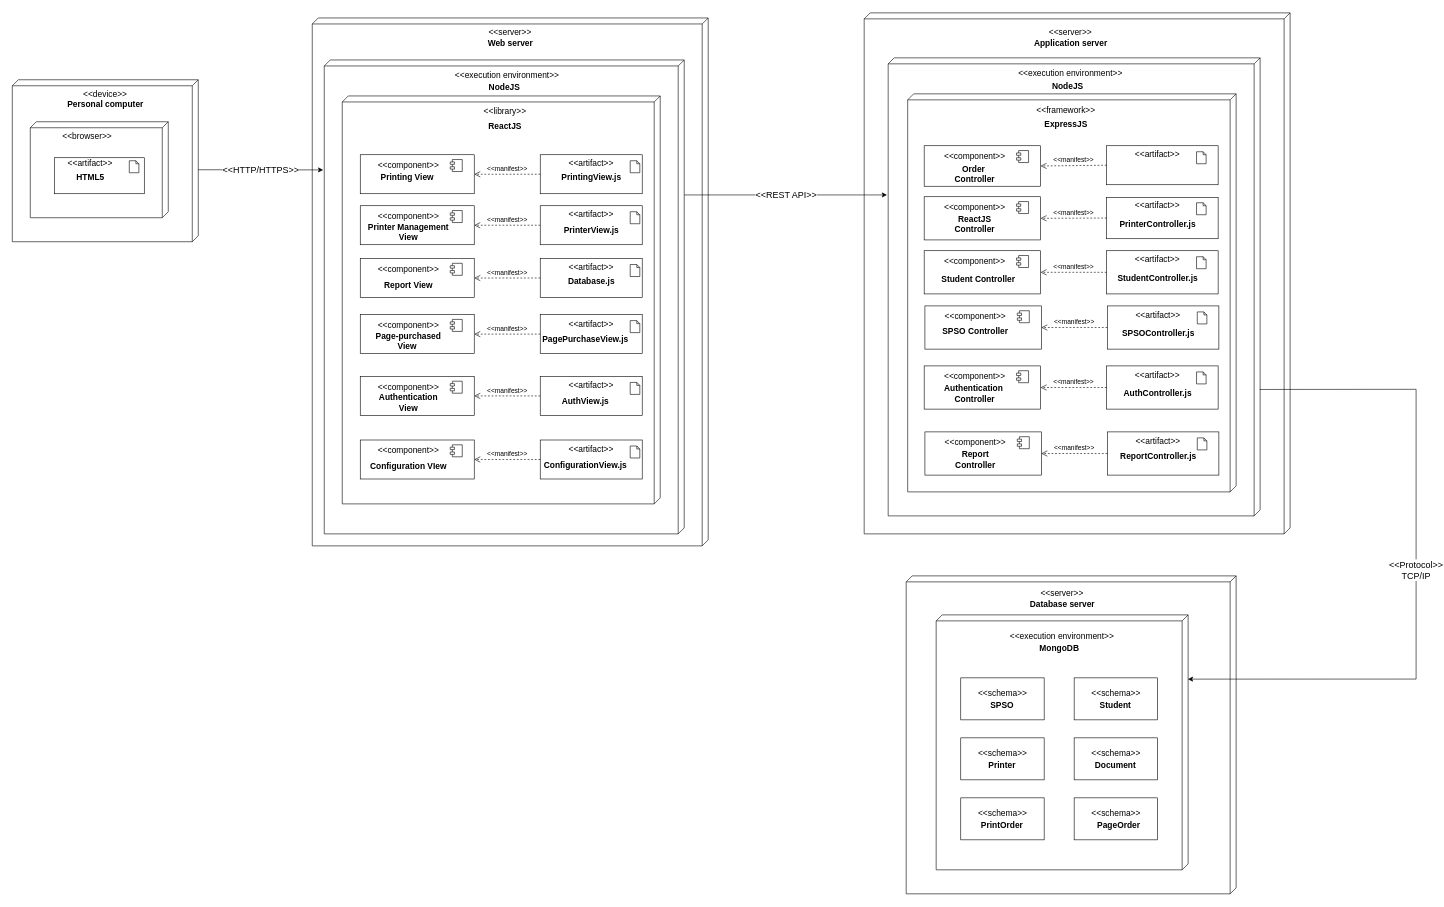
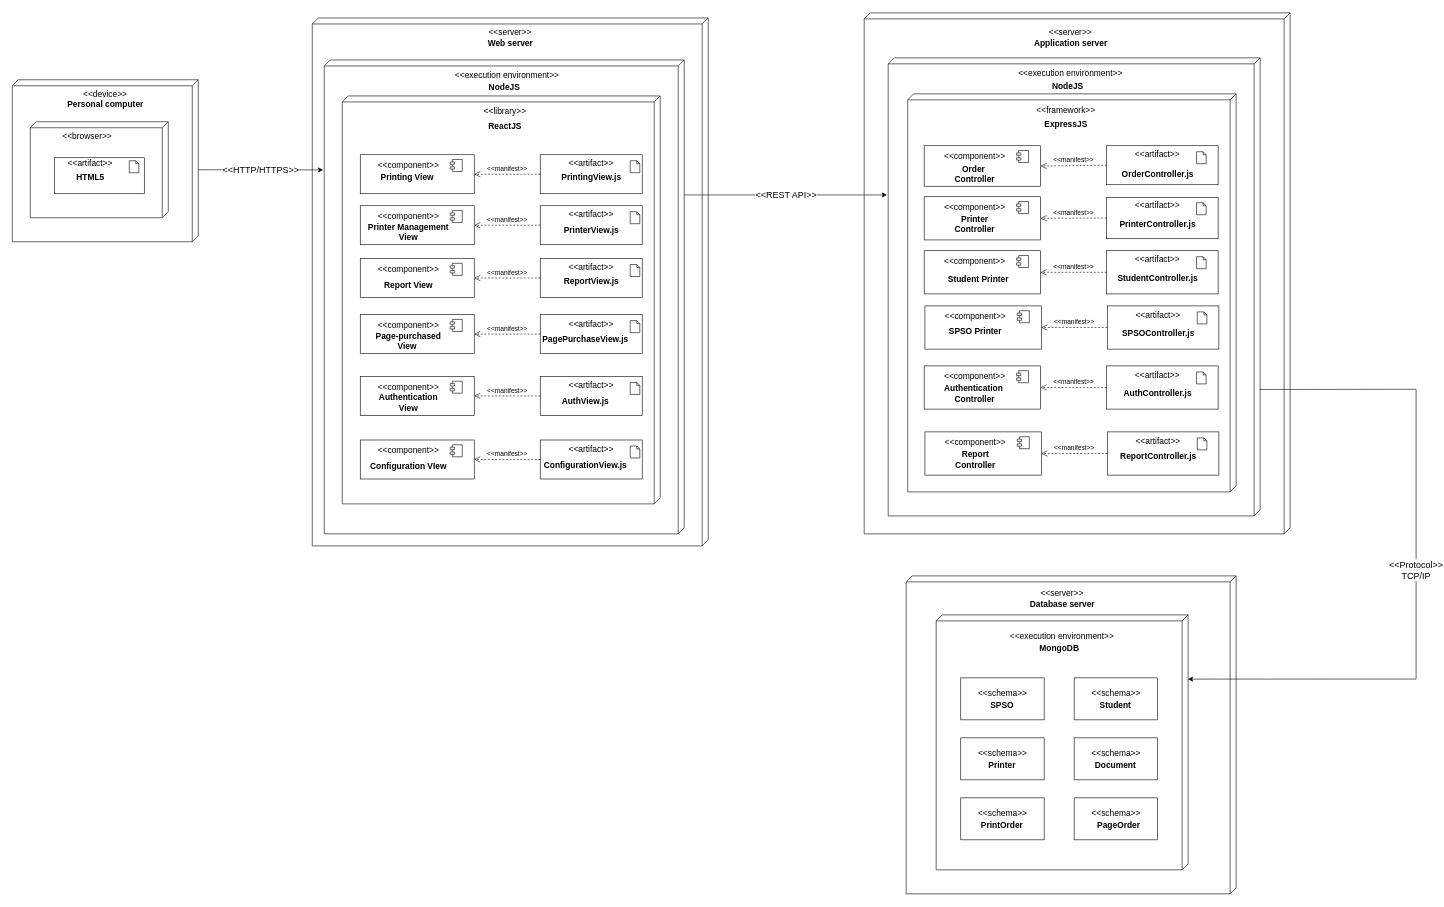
+ <mxCell id="32" value="&lt;font style=&quot;font-size: 14px;&quot;&gt;OrderController.js&lt;/font&gt;" style="text;align=center;fontStyle=1;verticalAlign=middle;spacingLeft=3;spacingRight=3;strokeColor=none;rotatable=0;points=[[0,0.5],[1,0.5]];portConstraint=eastwest;html=1;" vertex="1" parent="1"><mxGeometry x="1869" y="275.5" width="120" height="26" as="geometry" /></mxCell>
- <mxCell id="38" value="&lt;font style=&quot;font-size: 14px;&quot;&gt;ReactJS&lt;/font&gt;&lt;div&gt;&lt;span style=&quot;font-size: 14px;&quot;&gt;Controller&lt;/span&gt;&lt;/div&gt;" style="text;align=center;fontStyle=1;verticalAlign=middle;spacingLeft=3;spacingRight=3;strokeColor=none;rotatable=0;points=[[0,0.5],[1,0.5]];portConstraint=eastwest;html=1;" vertex="1" parent="1"><mxGeometry x="1584" y="360" width="80" height="26" as="geometry" /></mxCell>
+ <mxCell id="38" value="&lt;font style=&quot;font-size: 14px;&quot;&gt;Printer&lt;/font&gt;&lt;div&gt;&lt;span style=&quot;font-size: 14px;&quot;&gt;Controller&lt;/span&gt;&lt;/div&gt;" style="text;align=center;fontStyle=1;verticalAlign=middle;spacingLeft=3;spacingRight=3;strokeColor=none;rotatable=0;points=[[0,0.5],[1,0.5]];portConstraint=eastwest;html=1;" vertex="1" parent="1"><mxGeometry x="1584" y="360" width="80" height="26" as="geometry" /></mxCell>
- <mxCell id="47" value="&lt;span style=&quot;font-size: 14px;&quot;&gt;Student Controller&lt;/span&gt;" style="text;align=center;fontStyle=1;verticalAlign=middle;spacingLeft=3;spacingRight=3;strokeColor=none;rotatable=0;points=[[0,0.5],[1,0.5]];portConstraint=eastwest;html=1;" vertex="1" parent="1"><mxGeometry x="1560" y="450.5" width="140" height="26" as="geometry" /></mxCell>
+ <mxCell id="47" value="&lt;span style=&quot;font-size: 14px;&quot;&gt;Student Printer&lt;/span&gt;" style="text;align=center;fontStyle=1;verticalAlign=middle;spacingLeft=3;spacingRight=3;strokeColor=none;rotatable=0;points=[[0,0.5],[1,0.5]];portConstraint=eastwest;html=1;" vertex="1" parent="1"><mxGeometry x="1560" y="450.5" width="140" height="26" as="geometry" /></mxCell>
- <mxCell id="133" value="&lt;span style=&quot;font-size: 14px;&quot;&gt;Database.js&lt;/span&gt;" style="text;align=center;fontStyle=1;verticalAlign=middle;spacingLeft=3;spacingRight=3;strokeColor=none;rotatable=0;points=[[0,0.5],[1,0.5]];portConstraint=eastwest;html=1;" vertex="1" parent="1"><mxGeometry x="945" y="455" width="80" height="26" as="geometry" /></mxCell>
+ <mxCell id="133" value="&lt;span style=&quot;font-size: 14px;&quot;&gt;ReportView.js&lt;/span&gt;" style="text;align=center;fontStyle=1;verticalAlign=middle;spacingLeft=3;spacingRight=3;strokeColor=none;rotatable=0;points=[[0,0.5],[1,0.5]];portConstraint=eastwest;html=1;" vertex="1" parent="1"><mxGeometry x="945" y="455" width="80" height="26" as="geometry" /></mxCell>
- <mxCell id="100" value="&lt;span style=&quot;font-size: 14px;&quot;&gt;SPSO Controller&lt;/span&gt;" style="text;align=center;fontStyle=1;verticalAlign=middle;spacingLeft=3;spacingRight=3;strokeColor=none;rotatable=0;points=[[0,0.5],[1,0.5]];portConstraint=eastwest;html=1;" vertex="1" parent="1"><mxGeometry x="1555.25" y="539" width="140" height="26" as="geometry" /></mxCell>
+ <mxCell id="100" value="&lt;span style=&quot;font-size: 14px;&quot;&gt;SPSO Printer&lt;/span&gt;" style="text;align=center;fontStyle=1;verticalAlign=middle;spacingLeft=3;spacingRight=3;strokeColor=none;rotatable=0;points=[[0,0.5],[1,0.5]];portConstraint=eastwest;html=1;" vertex="1" parent="1"><mxGeometry x="1555.25" y="539" width="140" height="26" as="geometry" /></mxCell>
